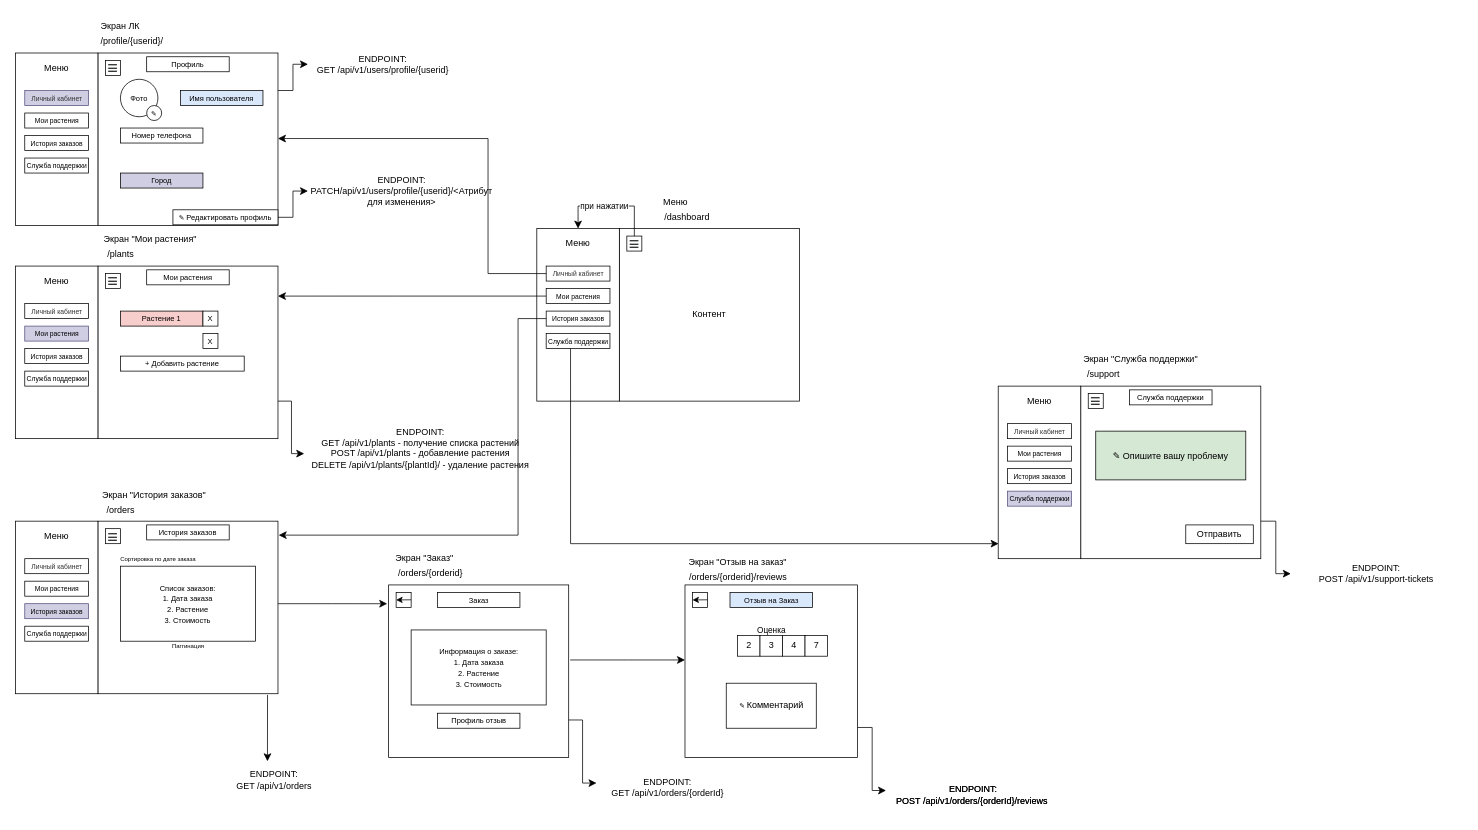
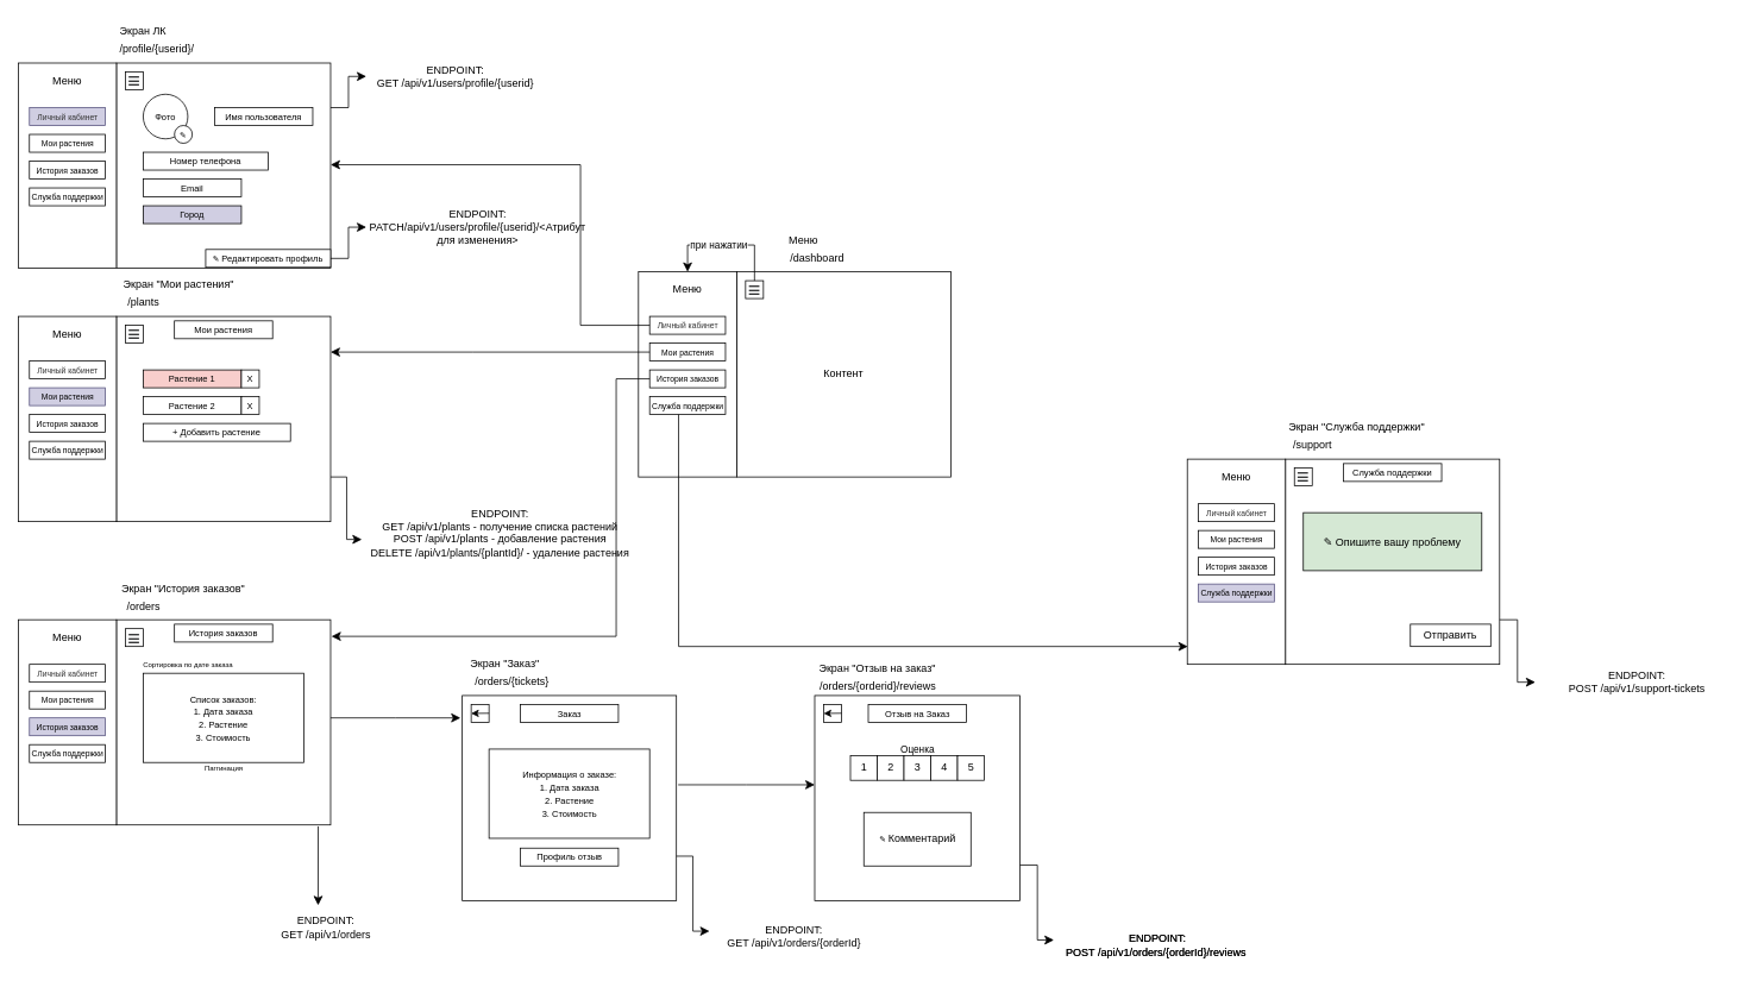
- <mxCell id="36" value="&lt;font style=&quot;font-size: 10px;&quot;&gt;Профиль&lt;/font&gt;" style="rounded=0;whiteSpace=wrap;html=1;" parent="1" vertex="1"><mxGeometry x="195" y="75" width="110" height="20" as="geometry" /></mxCell>
- <mxCell id="5" value="&lt;font style=&quot;font-size: 10px;&quot;&gt;Имя пользователя&lt;/font&gt;" style="rounded=0;whiteSpace=wrap;html=1;fillColor=#dae8fc;" parent="1" vertex="1"><mxGeometry x="240" y="120" width="110" height="20" as="geometry" /></mxCell>
+ <mxCell id="5" value="&lt;font style=&quot;font-size: 10px;&quot;&gt;Имя пользователя&lt;/font&gt;" style="rounded=0;whiteSpace=wrap;html=1;" parent="1" vertex="1"><mxGeometry x="240" y="120" width="110" height="20" as="geometry" /></mxCell>
- <mxCell id="7" value="&lt;span style=&quot;font-size: 10px;&quot;&gt;Номер телефона&lt;/span&gt;" style="rounded=0;whiteSpace=wrap;html=1;" parent="1" vertex="1"><mxGeometry x="160" y="170" width="110" height="20" as="geometry" /></mxCell>
+ <mxCell id="7" value="&lt;span style=&quot;font-size: 10px;&quot;&gt;Номер телефона&lt;/span&gt;" style="rounded=0;whiteSpace=wrap;html=1;" parent="1" vertex="1"><mxGeometry x="160" y="170" width="140" height="20" as="geometry" /></mxCell>
+ <mxCell id="8" value="&lt;span style=&quot;font-size: 10px;&quot;&gt;Email&lt;/span&gt;" style="rounded=0;whiteSpace=wrap;html=1;" parent="1" vertex="1"><mxGeometry x="160" y="200" width="110" height="20" as="geometry" /></mxCell>
+ <mxCell id="49" value="&lt;span style=&quot;font-size: 10px;&quot;&gt;Растение 2&lt;/span&gt;" style="rounded=0;whiteSpace=wrap;html=1;" parent="1" vertex="1"><mxGeometry x="160" y="444" width="110" height="20" as="geometry" /></mxCell>
- <mxCell id="77" value="/orders/{orderid}" style="text;html=1;align=center;verticalAlign=middle;resizable=0;points=[];autosize=1;strokeColor=none;fillColor=none;" parent="1" vertex="1"><mxGeometry x="517.5" y="749" width="110" height="30" as="geometry" /></mxCell>
+ <mxCell id="77" value="/orders/{tickets}" style="text;html=1;align=center;verticalAlign=middle;resizable=0;points=[];autosize=1;strokeColor=none;fillColor=none;" parent="1" vertex="1"><mxGeometry x="517.5" y="749" width="110" height="30" as="geometry" /></mxCell>
- <mxCell id="88" value="&lt;font style=&quot;font-size: 10px;&quot;&gt;Отзыв на Заказ&lt;/font&gt;" style="rounded=0;whiteSpace=wrap;html=1;fillColor=#dae8fc;" parent="1" vertex="1"><mxGeometry x="972.5" y="789" width="110" height="20" as="geometry" /></mxCell>
+ <mxCell id="88" value="&lt;font style=&quot;font-size: 10px;&quot;&gt;Отзыв на Заказ&lt;/font&gt;" style="rounded=0;whiteSpace=wrap;html=1;" parent="1" vertex="1"><mxGeometry x="972.5" y="789" width="110" height="20" as="geometry" /></mxCell>
- <mxCell id="93" value="7" style="rounded=0;whiteSpace=wrap;html=1;" parent="1" vertex="1"><mxGeometry x="1072.5" y="846.5" width="30" height="27.5" as="geometry" /></mxCell>
+ <mxCell id="93" value="5" style="rounded=0;whiteSpace=wrap;html=1;" parent="1" vertex="1"><mxGeometry x="1072.5" y="846.5" width="30" height="27.5" as="geometry" /></mxCell>
+ <mxCell id="89" value="1" style="rounded=0;whiteSpace=wrap;html=1;" parent="1" vertex="1"><mxGeometry x="952.5" y="846.5" width="30" height="27.5" as="geometry" /></mxCell>
